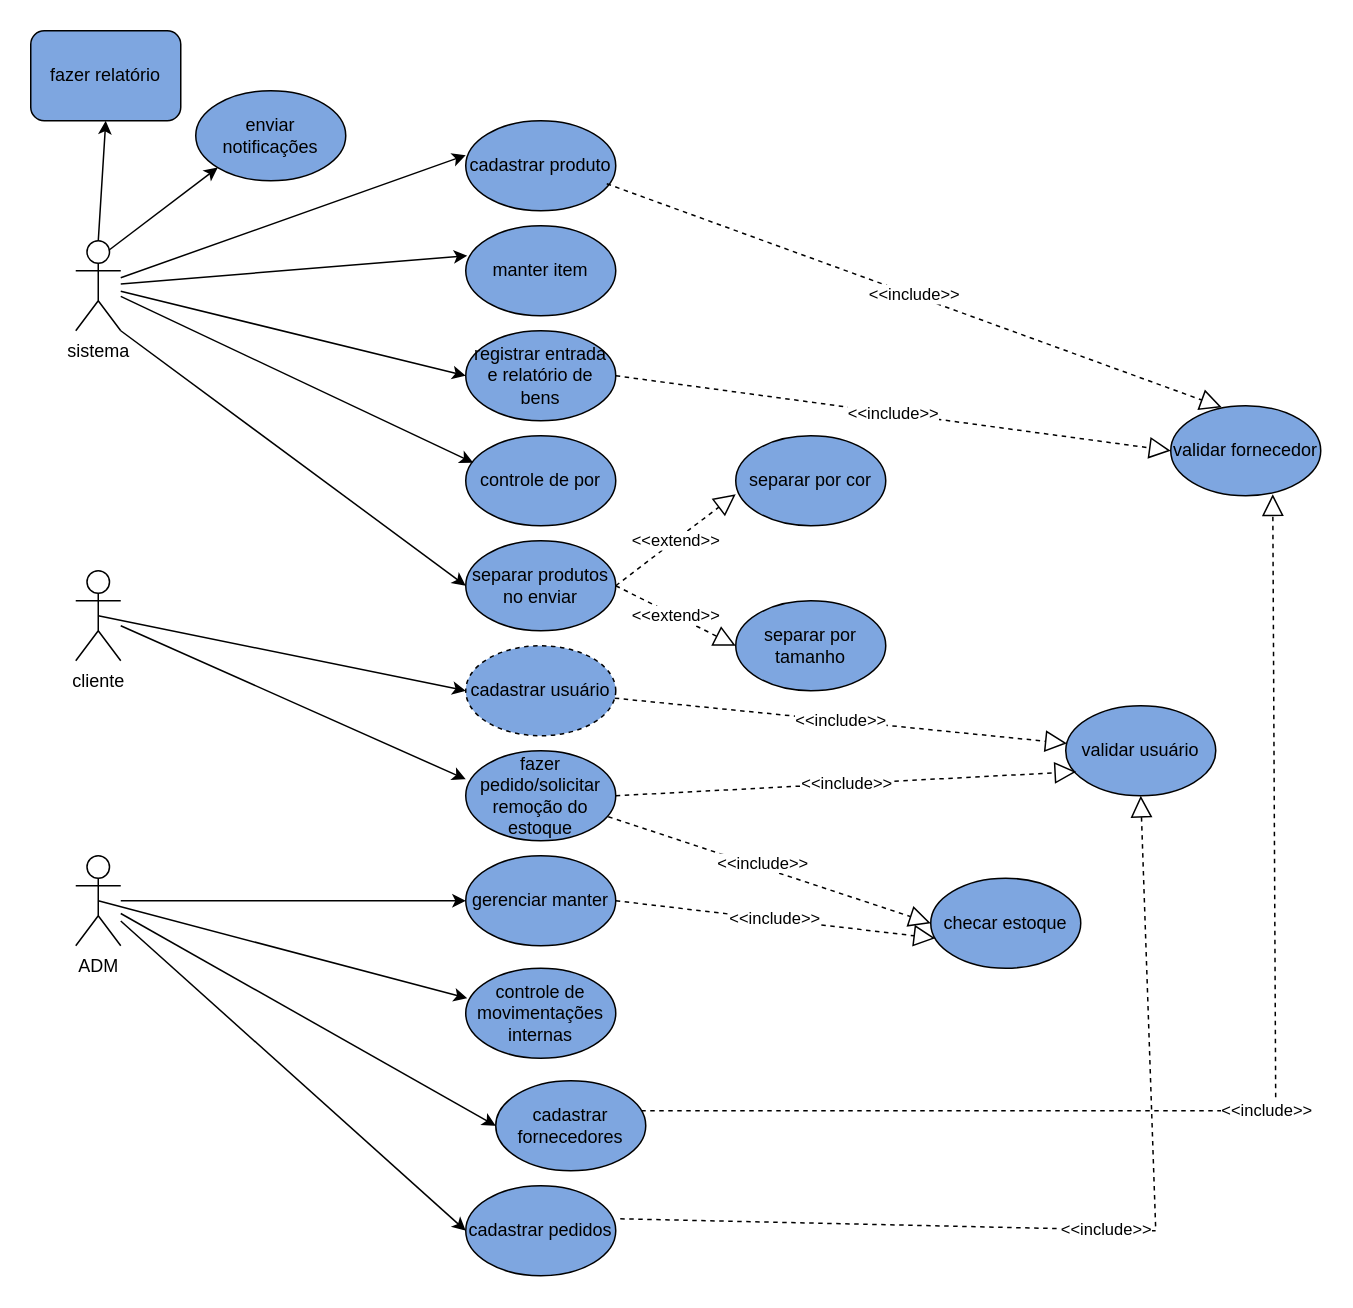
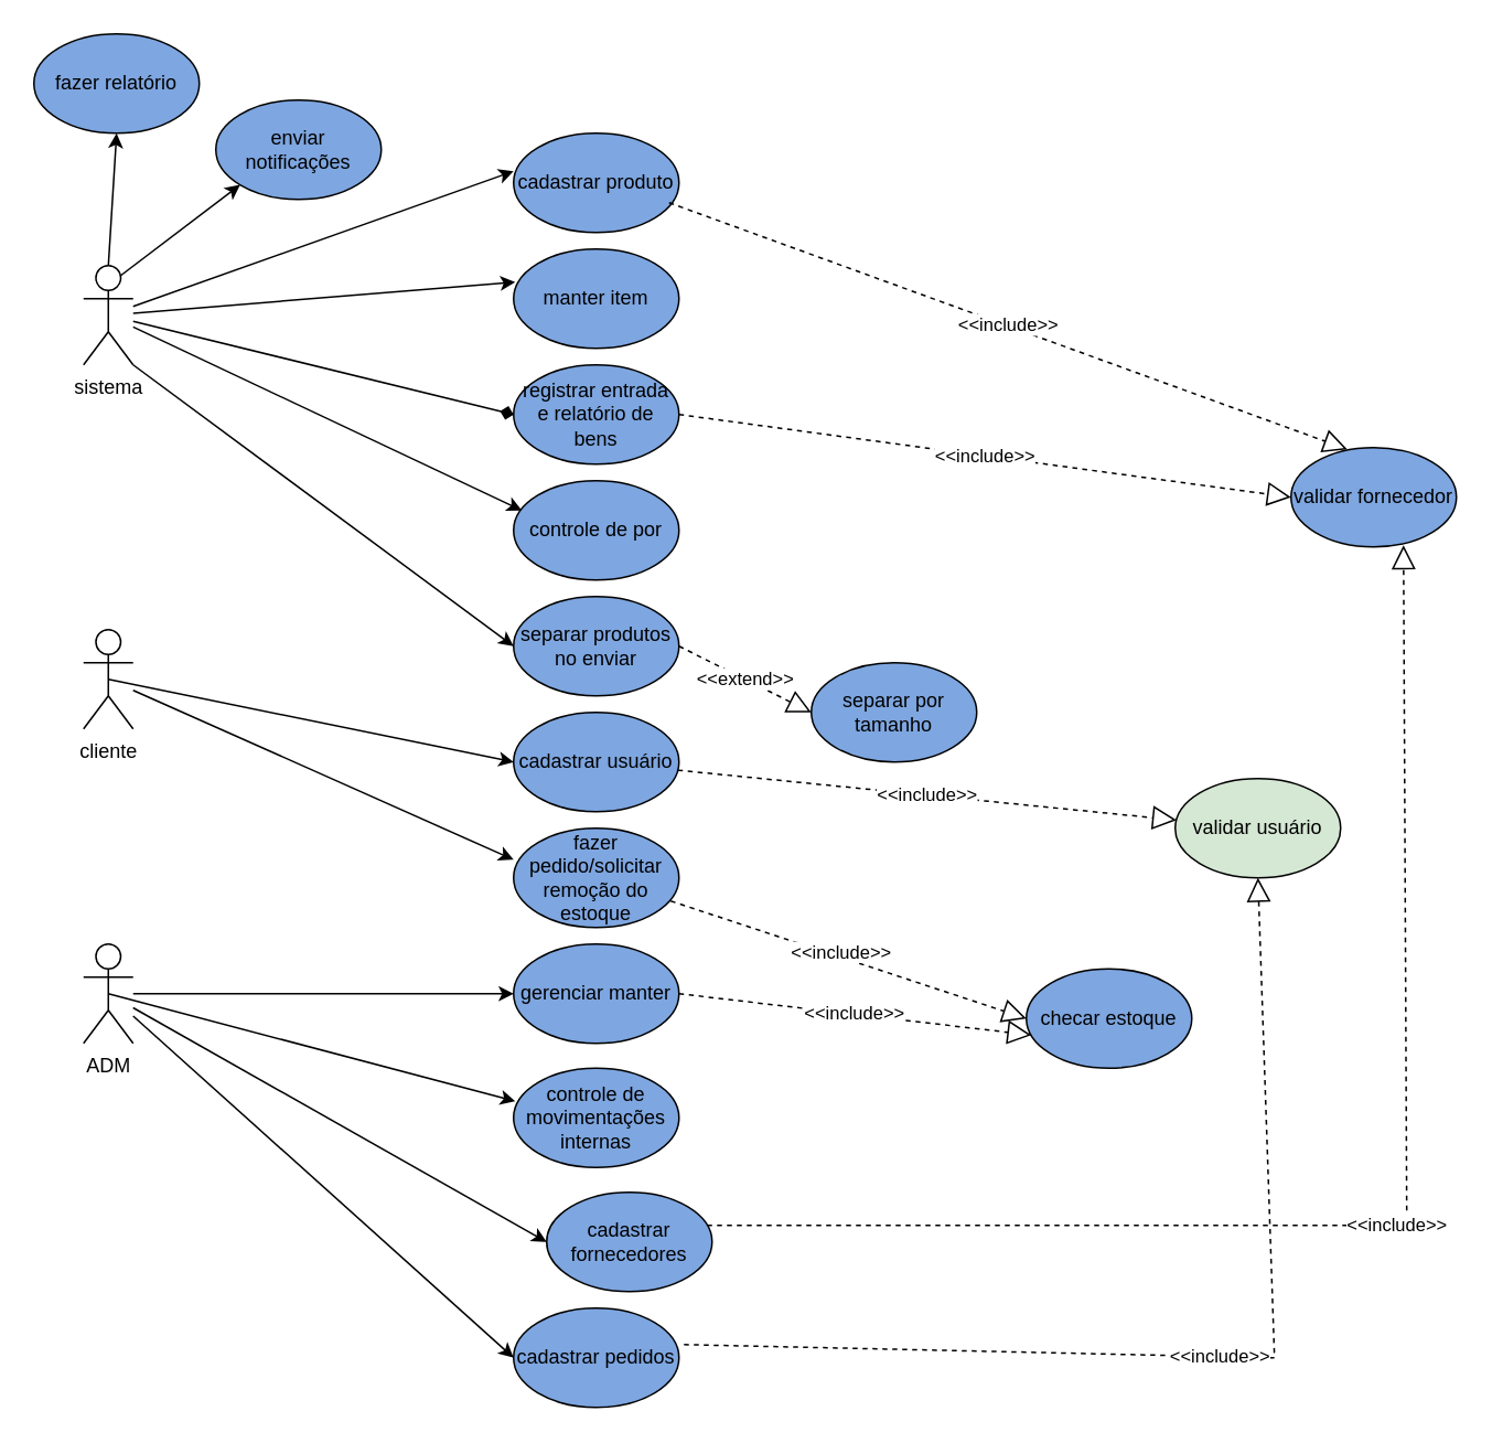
- <mxCell id="3" value="fazer relatório" style="whiteSpace=wrap;html=1;fillColor=#7EA6E0;rounded=1;" vertex="1" parent="1"><mxGeometry x="20" y="20" width="100" height="60" as="geometry" /></mxCell>
+ <mxCell id="3" value="fazer relatório" style="ellipse;whiteSpace=wrap;html=1;fillColor=#7EA6E0;" vertex="1" parent="1"><mxGeometry x="20" y="20" width="100" height="60" as="geometry" /></mxCell>
- <mxCell id="24" value="" style="endArrow=classic;html=1;rounded=0;entryX=0;entryY=0.5;entryDx=0;entryDy=0;" edge="1" parent="1" source="18" target="9"><mxGeometry width="50" height="50" relative="1" as="geometry"><mxPoint x="140" y="500" as="sourcePoint" /><mxPoint x="190" y="450" as="targetPoint" /></mxGeometry></mxCell>
+ <mxCell id="24" value="" style="endArrow=diamond;html=1;rounded=0;entryX=0;entryY=0.5;entryDx=0;entryDy=0;" edge="1" parent="1" source="18" target="9"><mxGeometry width="50" height="50" relative="1" as="geometry"><mxPoint x="140" y="500" as="sourcePoint" /><mxPoint x="190" y="450" as="targetPoint" /></mxGeometry></mxCell>
- <mxCell id="45" value="separar por cor" style="ellipse;whiteSpace=wrap;html=1;fillColor=#7EA6E0;" vertex="1" parent="1"><mxGeometry x="490" y="290" width="100" height="60" as="geometry" /></mxCell>
- <mxCell id="44" value="&amp;lt;&amp;lt;extend&amp;gt;&amp;gt;" style="endArrow=block;dashed=1;endFill=0;endSize=12;html=1;rounded=0;fillColor=#000000;exitX=1;exitY=0.5;exitDx=0;exitDy=0;entryX=0;entryY=0.65;entryDx=0;entryDy=0;entryPerimeter=0;" edge="1" parent="1" source="6" target="45"><mxGeometry width="160" relative="1" as="geometry"><mxPoint x="440" y="360" as="sourcePoint" /><mxPoint x="480" y="360" as="targetPoint" /></mxGeometry></mxCell>
- <mxCell id="7" value="cadastrar usuário" style="ellipse;whiteSpace=wrap;html=1;fillColor=#7EA6E0;dashed=1;" vertex="1" parent="1"><mxGeometry x="310" y="430" width="100" height="60" as="geometry" /></mxCell>
+ <mxCell id="7" value="cadastrar usuário" style="ellipse;whiteSpace=wrap;html=1;fillColor=#7EA6E0;" vertex="1" parent="1"><mxGeometry x="310" y="430" width="100" height="60" as="geometry" /></mxCell>
- <mxCell id="4" value="validar usuário" style="ellipse;whiteSpace=wrap;html=1;fillColor=#7EA6E0;" vertex="1" parent="1"><mxGeometry x="710" y="470" width="100" height="60" as="geometry" /></mxCell>
+ <mxCell id="4" value="validar usuário" style="ellipse;whiteSpace=wrap;html=1;fillColor=#d5e8d4;" vertex="1" parent="1"><mxGeometry x="710" y="470" width="100" height="60" as="geometry" /></mxCell>
- <mxCell id="28" value="&amp;lt;&amp;lt;include&amp;gt;&amp;gt;" style="endArrow=block;dashed=1;endFill=0;endSize=12;html=1;rounded=0;fillColor=#000000;exitX=1;exitY=0.5;exitDx=0;exitDy=0;entryX=0.07;entryY=0.733;entryDx=0;entryDy=0;entryPerimeter=0;" edge="1" parent="1" source="11" target="4"><mxGeometry width="160" relative="1" as="geometry"><mxPoint x="420" y="529.5" as="sourcePoint" /><mxPoint x="580" y="529.5" as="targetPoint" /></mxGeometry></mxCell>
